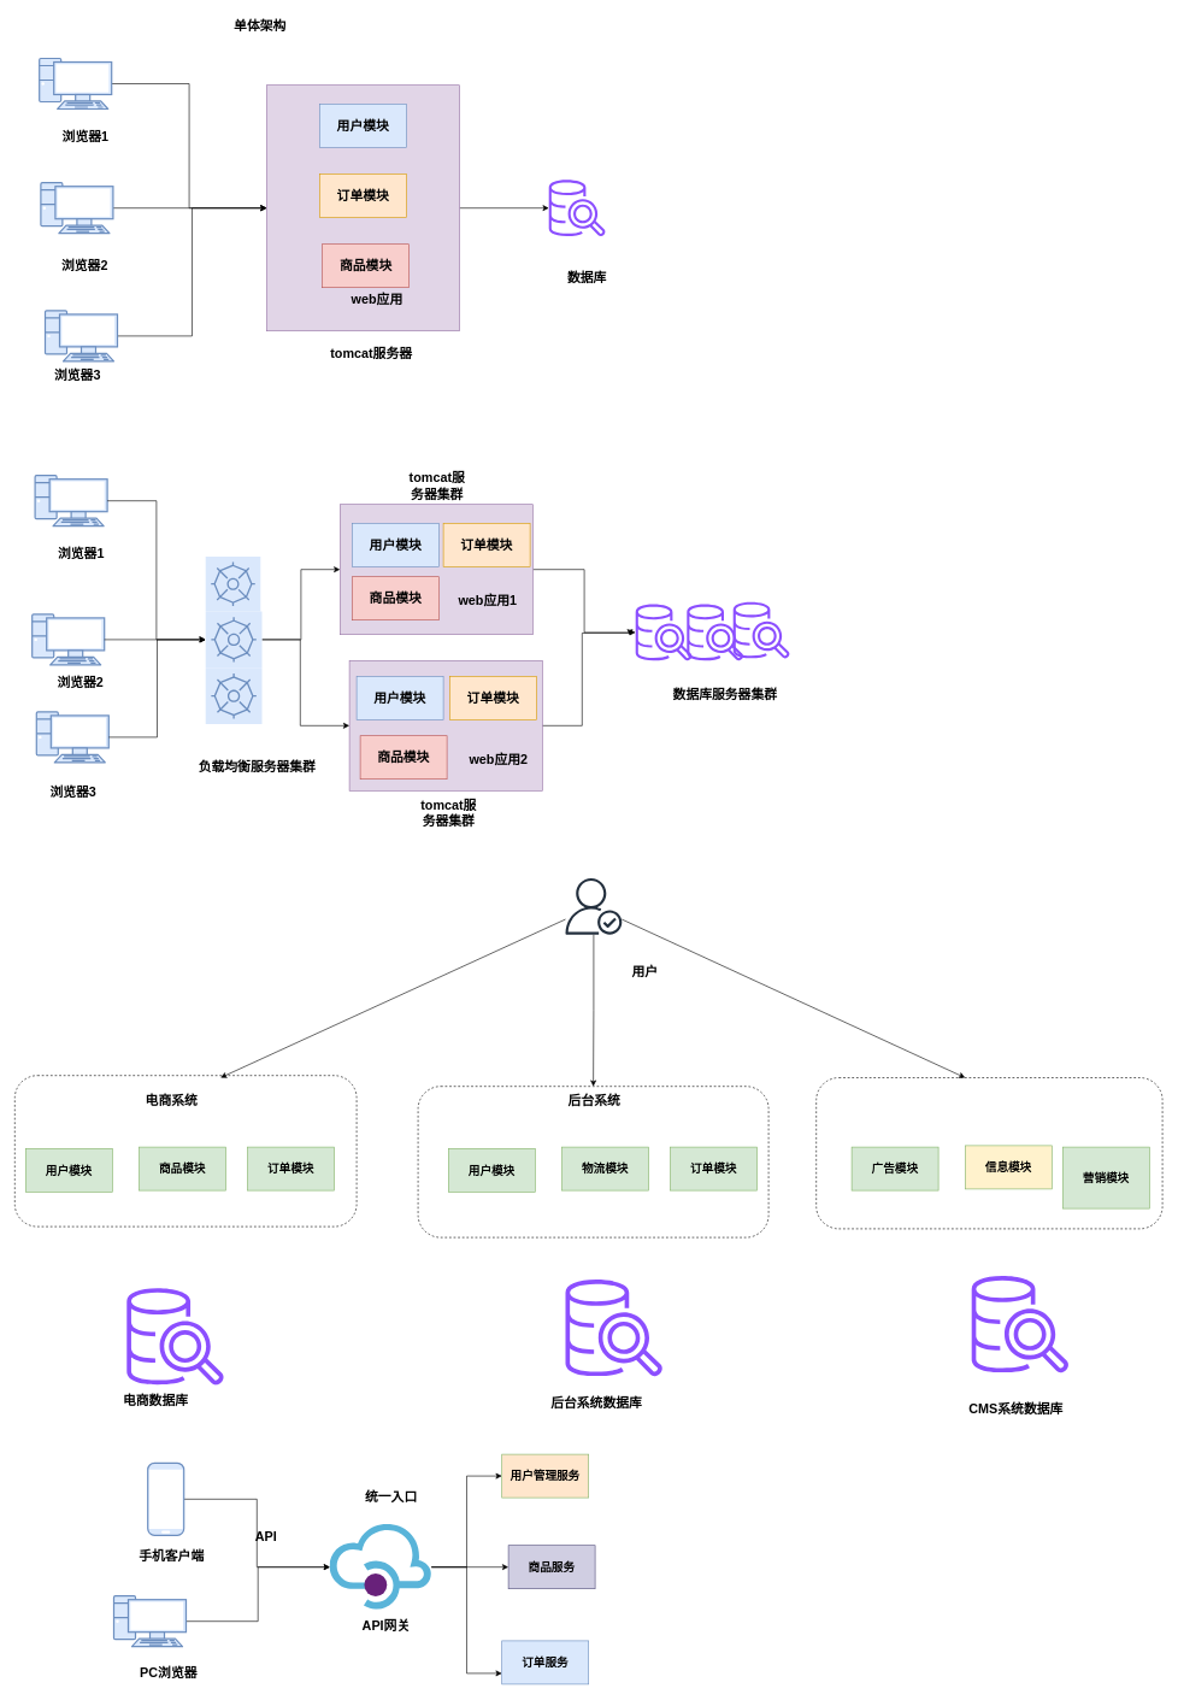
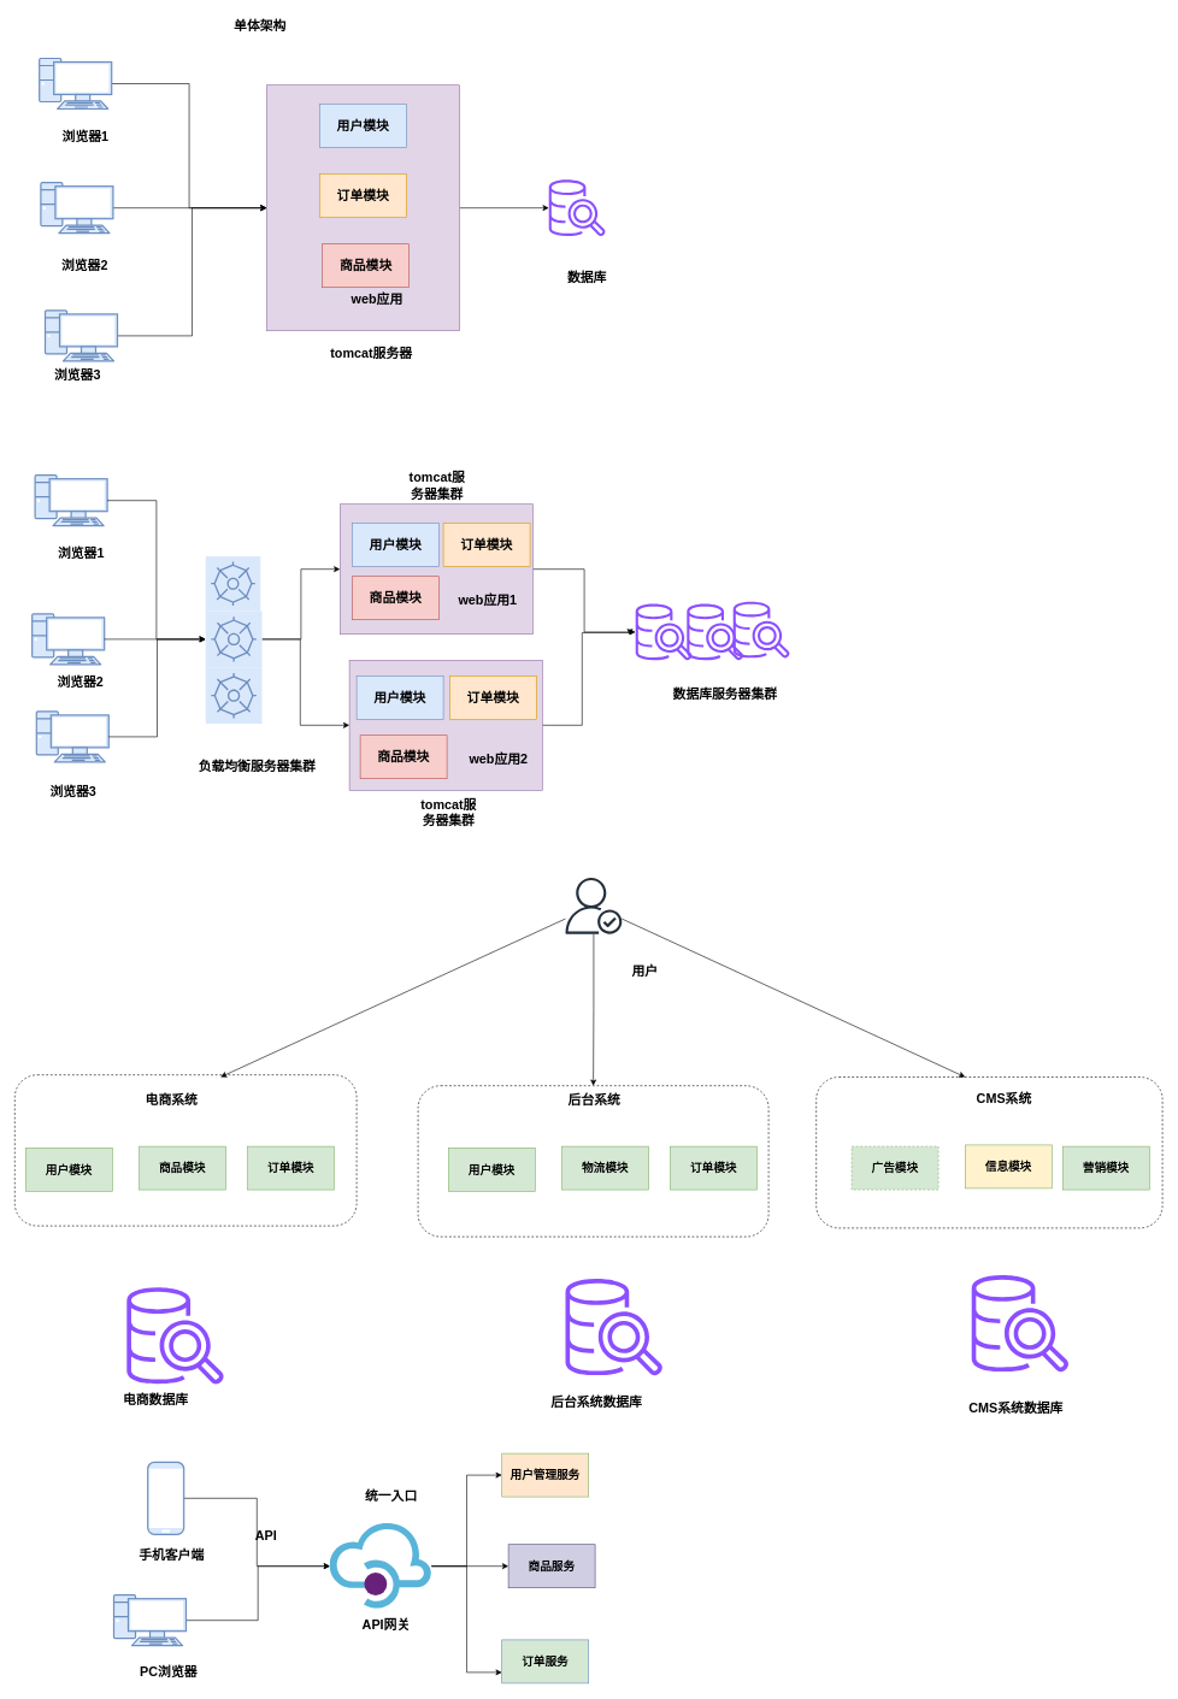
+ <mxCell id="49" value="&lt;b style=&quot;font-size: 18px;&quot;&gt;&lt;font style=&quot;font-size: 18px;&quot;&gt;CMS系统&lt;/font&gt;&lt;/b&gt;" style="text;html=1;align=center;verticalAlign=middle;whiteSpace=wrap;rounded=0;fontSize=18;" parent="1" vertex="1"><mxGeometry x="1342" y="1505" width="94" height="30" as="geometry" /></mxCell>
- <mxCell id="46" value="&lt;span style=&quot;font-size: 16px;&quot;&gt;&lt;b&gt;广告模块&lt;/b&gt;&lt;/span&gt;" style="rounded=0;whiteSpace=wrap;html=1;fillColor=#d5e8d4;strokeColor=#82b366;" parent="1" vertex="1"><mxGeometry x="1178" y="1586" width="120" height="60" as="geometry" /></mxCell>
+ <mxCell id="46" value="&lt;span style=&quot;font-size: 16px;&quot;&gt;&lt;b&gt;广告模块&lt;/b&gt;&lt;/span&gt;" style="rounded=0;whiteSpace=wrap;html=1;fillColor=#d5e8d4;strokeColor=#82b366;dashed=1;" parent="1" vertex="1"><mxGeometry x="1178" y="1586" width="120" height="60" as="geometry" /></mxCell>
- <mxCell id="48" value="&lt;span style=&quot;font-size: 16px;&quot;&gt;&lt;b&gt;营销模块&lt;/b&gt;&lt;/span&gt;" style="rounded=0;whiteSpace=wrap;html=1;fillColor=#d5e8d4;strokeColor=#82b366;" parent="1" vertex="1"><mxGeometry x="1470" y="1586" width="120" height="85" as="geometry" /></mxCell>
+ <mxCell id="48" value="&lt;span style=&quot;font-size: 16px;&quot;&gt;&lt;b&gt;营销模块&lt;/b&gt;&lt;/span&gt;" style="rounded=0;whiteSpace=wrap;html=1;fillColor=#d5e8d4;strokeColor=#82b366;" parent="1" vertex="1"><mxGeometry x="1470" y="1586" width="120" height="60" as="geometry" /></mxCell>
- <mxCell id="74" value="&lt;span style=&quot;font-size: 16px;&quot;&gt;&lt;b&gt;订单服务&lt;/b&gt;&lt;/span&gt;" style="rounded=0;whiteSpace=wrap;html=1;fillColor=#dae8fc;strokeColor=#6c8ebf;" parent="1" vertex="1"><mxGeometry x="694" y="2269" width="120" height="60" as="geometry" /></mxCell>
+ <mxCell id="74" value="&lt;span style=&quot;font-size: 16px;&quot;&gt;&lt;b&gt;订单服务&lt;/b&gt;&lt;/span&gt;" style="rounded=0;whiteSpace=wrap;html=1;fillColor=#d5e8d4;strokeColor=#6c8ebf;" parent="1" vertex="1"><mxGeometry x="694" y="2269" width="120" height="60" as="geometry" /></mxCell>
